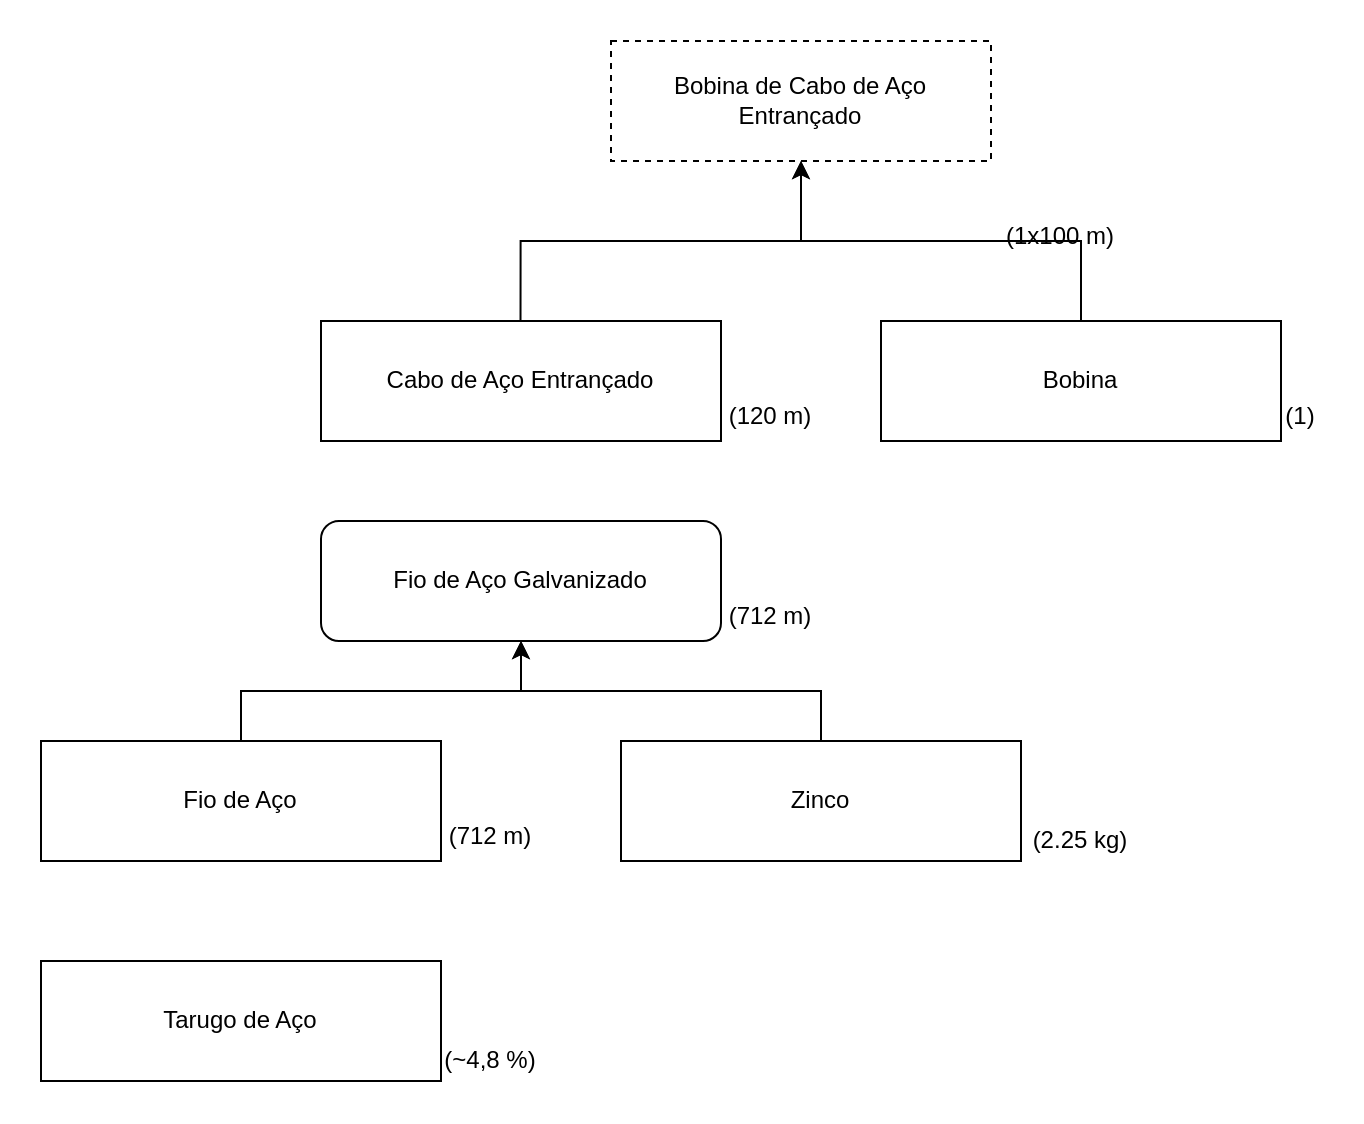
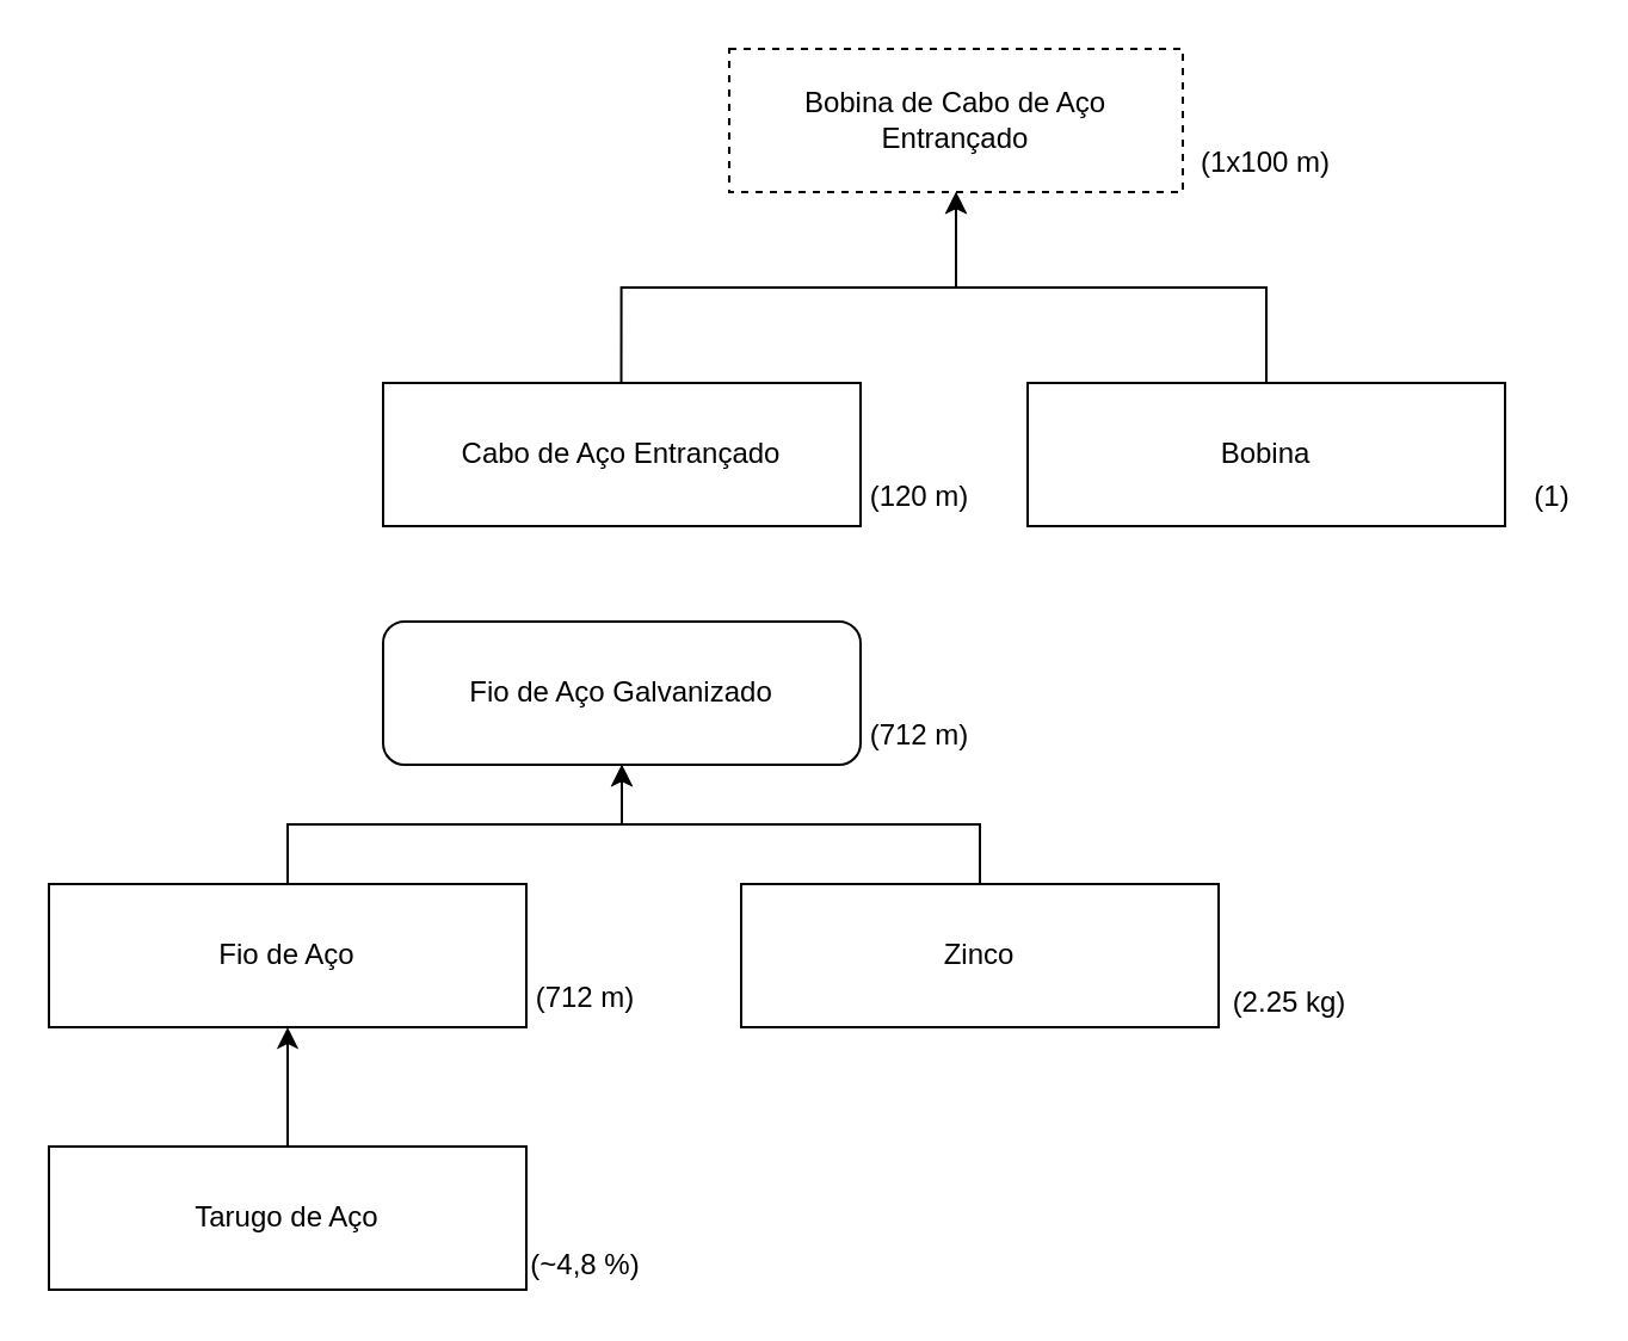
- <mxCell id="20" value="(1x100 m)" style="text;html=1;align=center;verticalAlign=middle;whiteSpace=wrap;rounded=0;" parent="1" vertex="1"><mxGeometry x="495" y="105" width="70" height="25" as="geometry" /></mxCell>
+ <mxCell id="20" value="(1x100 m)" style="text;html=1;align=center;verticalAlign=middle;whiteSpace=wrap;rounded=0;" parent="1" vertex="1"><mxGeometry x="495" y="55" width="70" height="25" as="geometry" /></mxCell>
- <mxCell id="16" value="Bobina" style="rounded=0;whiteSpace=wrap;html=1;" parent="1" vertex="1"><mxGeometry x="440" y="160" width="200" height="60" as="geometry" /></mxCell>
+ <mxCell id="16" value="Bobina" style="rounded=0;whiteSpace=wrap;html=1;" parent="1" vertex="1"><mxGeometry x="430" y="160" width="200" height="60" as="geometry" /></mxCell>
+ <mxCell id="2" style="edgeStyle=orthogonalEdgeStyle;rounded=0;orthogonalLoop=1;jettySize=auto;html=1;" parent="1" source="3" target="5" edge="1"><mxGeometry relative="1" as="geometry"><mxPoint x="40" y="520" as="targetPoint" /></mxGeometry></mxCell>
